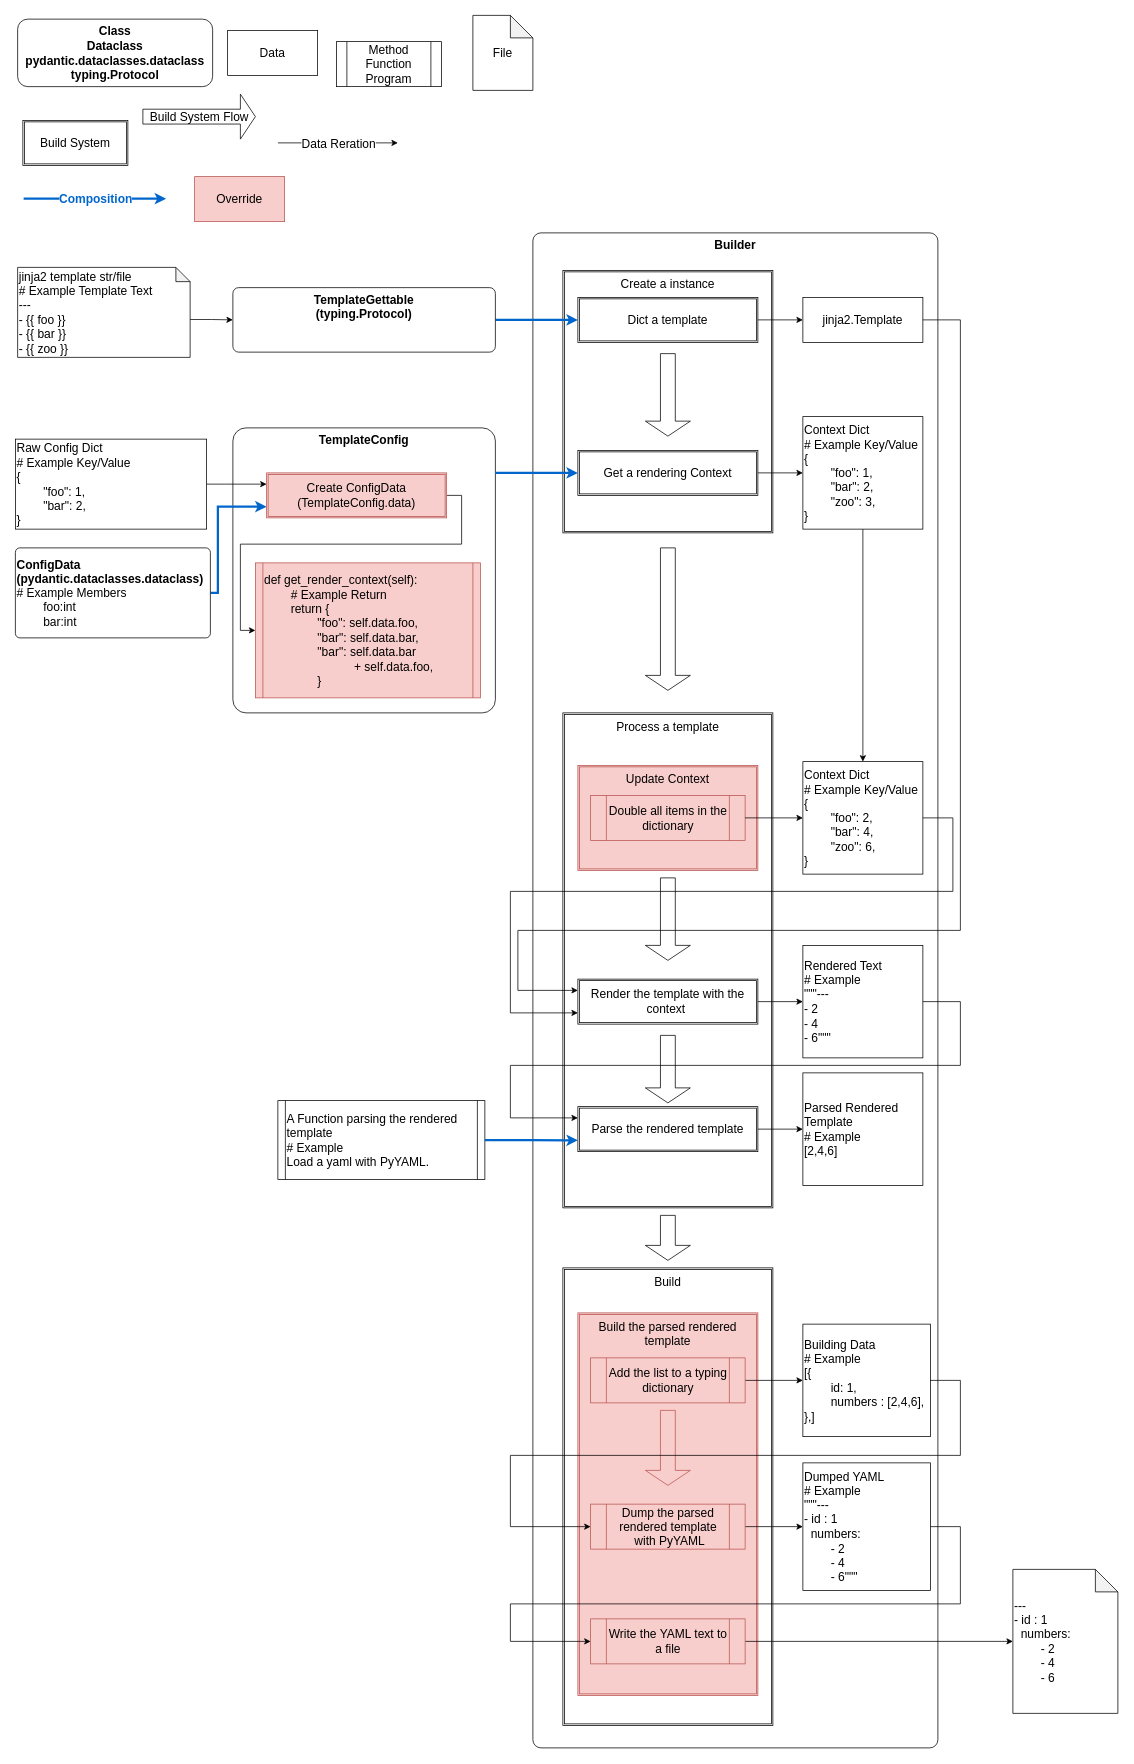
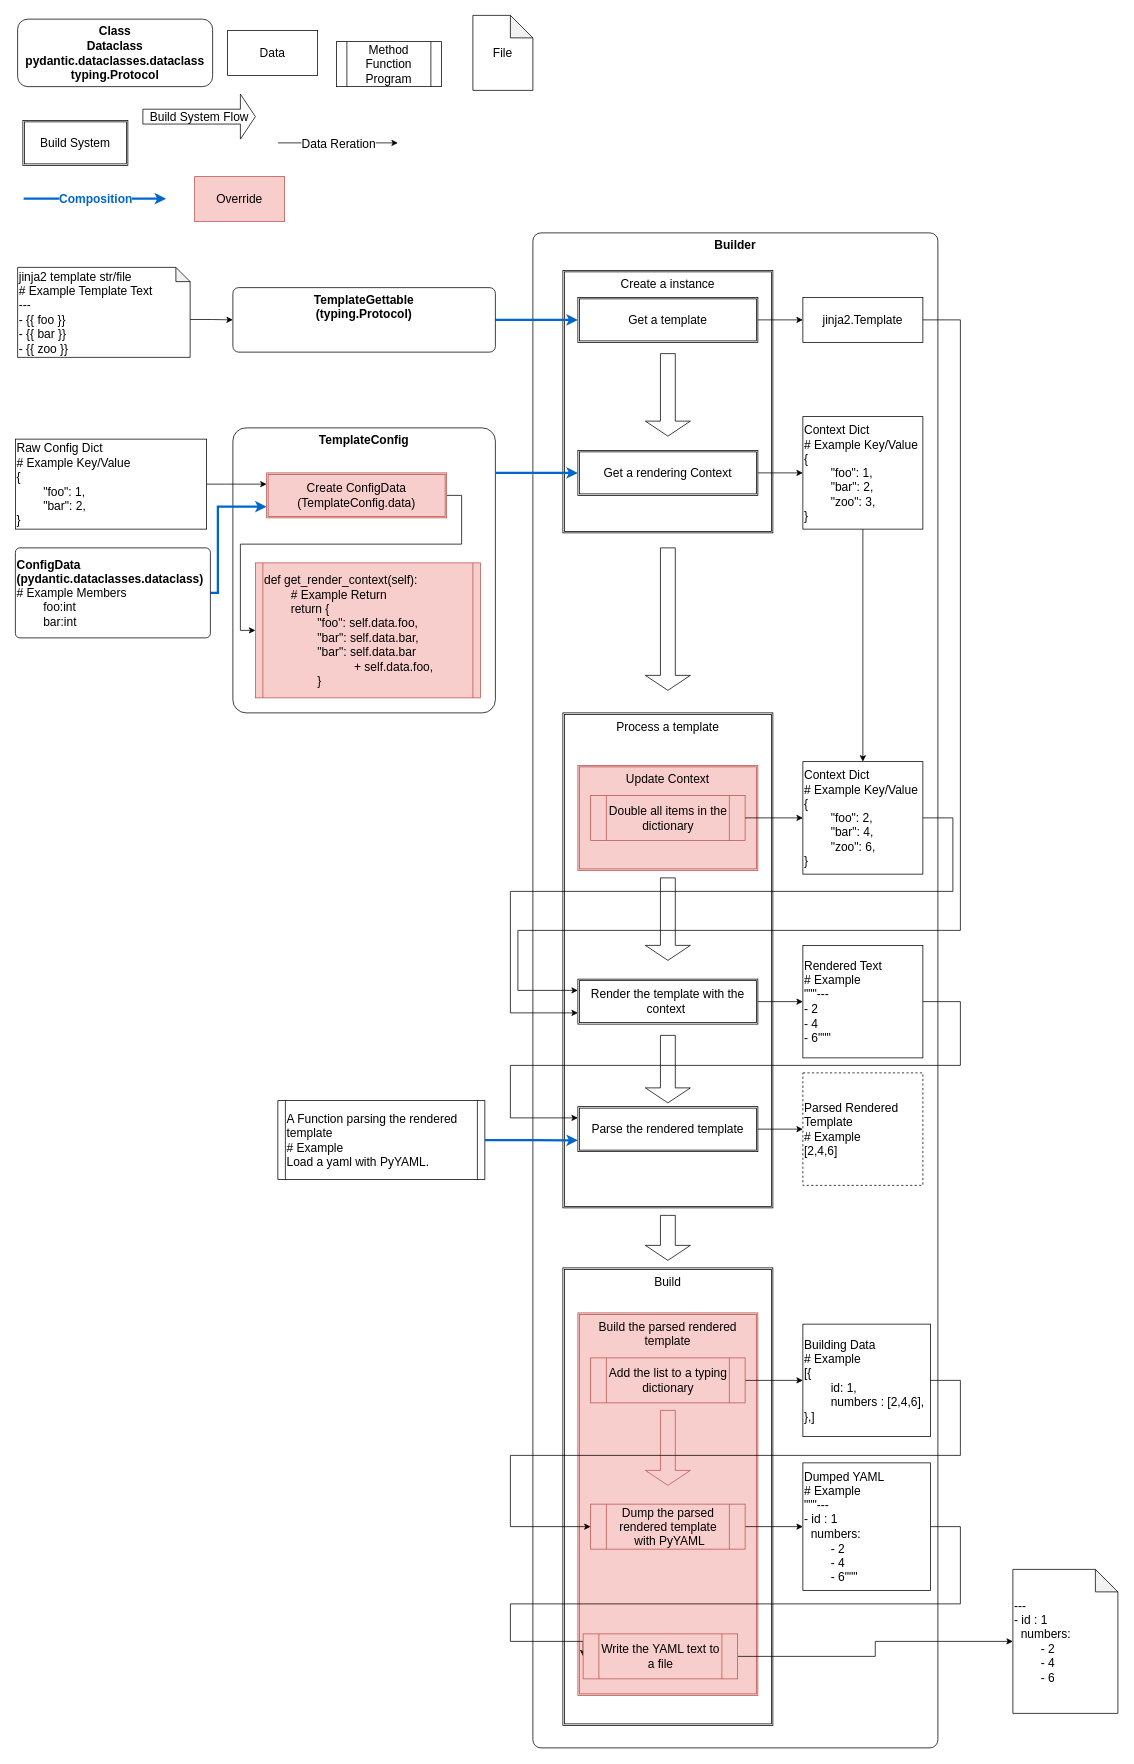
- <mxCell id="14" value="Dict a template" style="shape=ext;double=1;rounded=0;whiteSpace=wrap;html=1;fontSize=16;" parent="1" vertex="1"><mxGeometry x="770" y="396" width="240" height="60" as="geometry" /></mxCell>
+ <mxCell id="14" value="Get a template" style="shape=ext;double=1;rounded=0;whiteSpace=wrap;html=1;fontSize=16;" parent="1" vertex="1"><mxGeometry x="770" y="396" width="240" height="60" as="geometry" /></mxCell>
- <mxCell id="43" value="Parsed Rendered Template&lt;br&gt;# Example&lt;br&gt;[2,4,6]" style="rounded=0;whiteSpace=wrap;html=1;fontSize=16;fontColor=#000000;align=left;" parent="1" vertex="1"><mxGeometry x="1070" y="1430" width="160" height="150" as="geometry" /></mxCell>
+ <mxCell id="43" value="Parsed Rendered Template&lt;br&gt;# Example&lt;br&gt;[2,4,6]" style="rounded=0;whiteSpace=wrap;html=1;fontSize=16;fontColor=#000000;align=left;dashed=1;" parent="1" vertex="1"><mxGeometry x="1070" y="1430" width="160" height="150" as="geometry" /></mxCell>
- <mxCell id="63" value="Write the YAML text to a file" style="shape=process;whiteSpace=wrap;html=1;backgroundOutline=1;fontSize=16;fillColor=#f8cecc;strokeColor=#b85450;" parent="1" vertex="1"><mxGeometry x="787" y="2158" width="206" height="60" as="geometry" /></mxCell>
+ <mxCell id="63" value="Write the YAML text to a file" style="shape=process;whiteSpace=wrap;html=1;backgroundOutline=1;fontSize=16;fillColor=#f8cecc;strokeColor=#b85450;" parent="1" vertex="1"><mxGeometry x="777" y="2178" width="206" height="60" as="geometry" /></mxCell>
